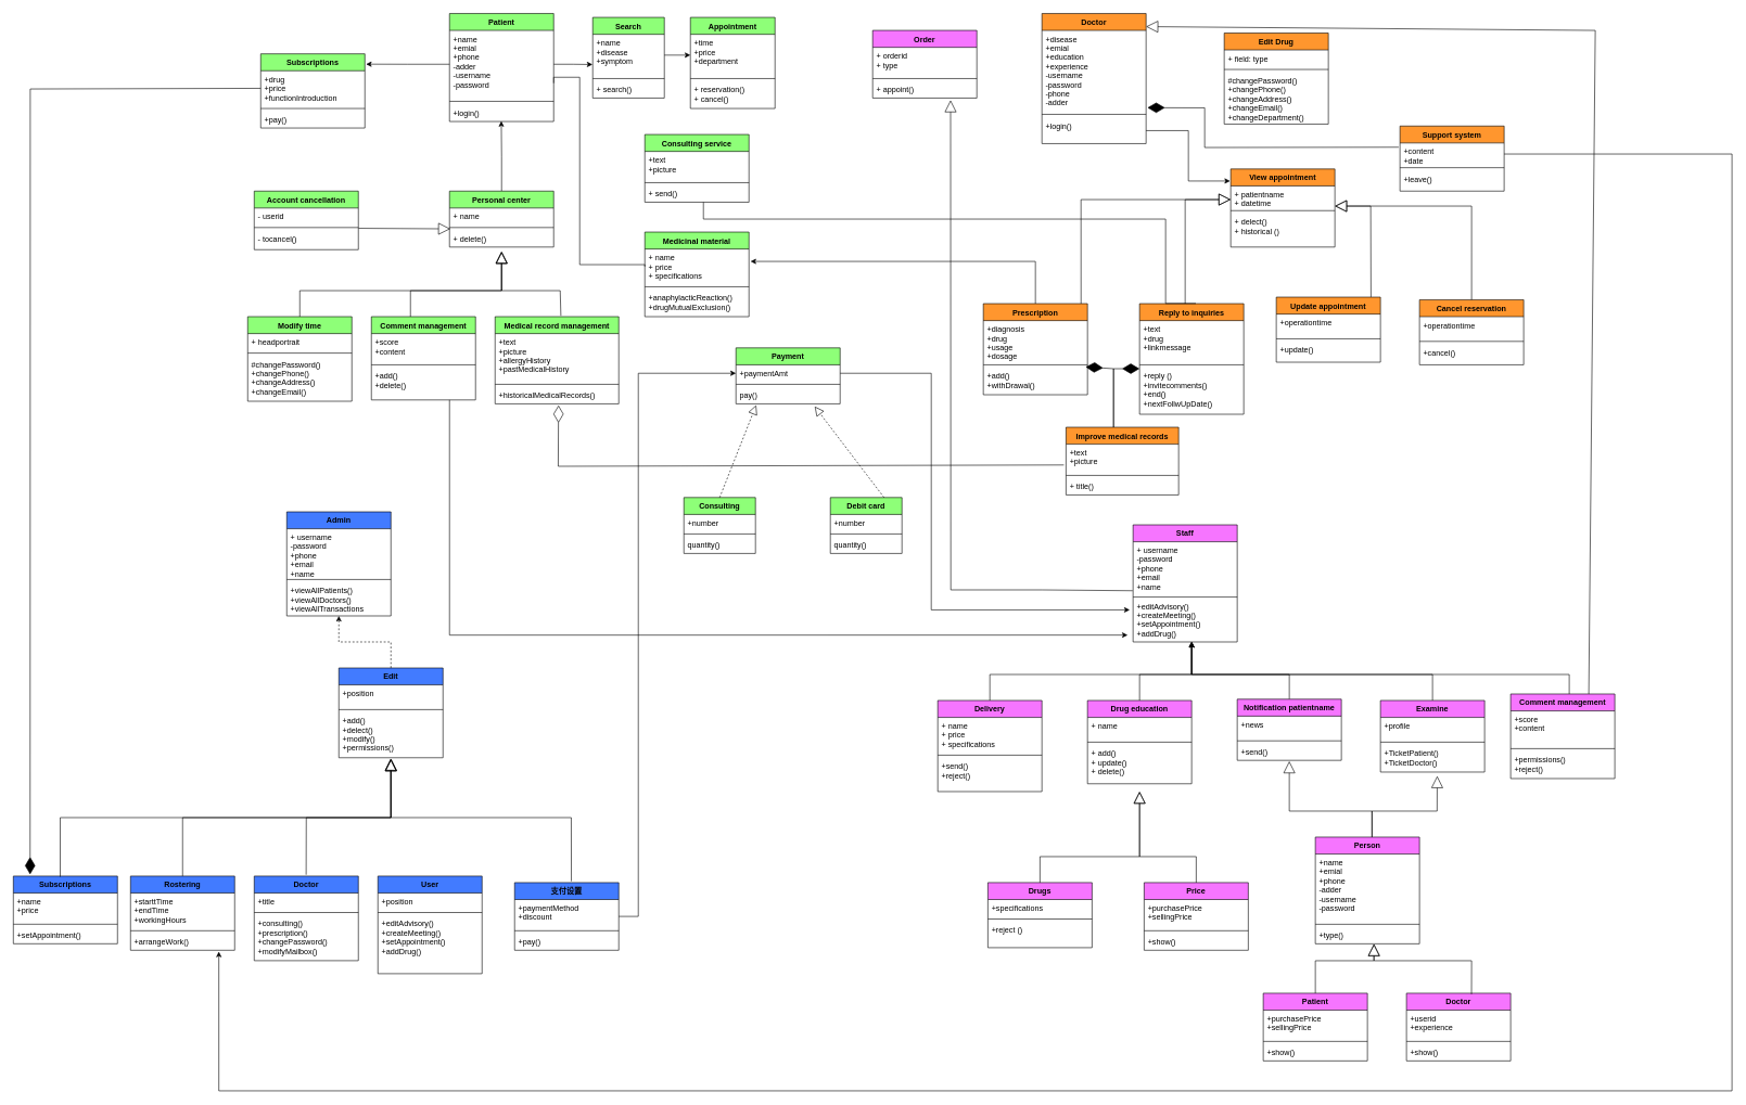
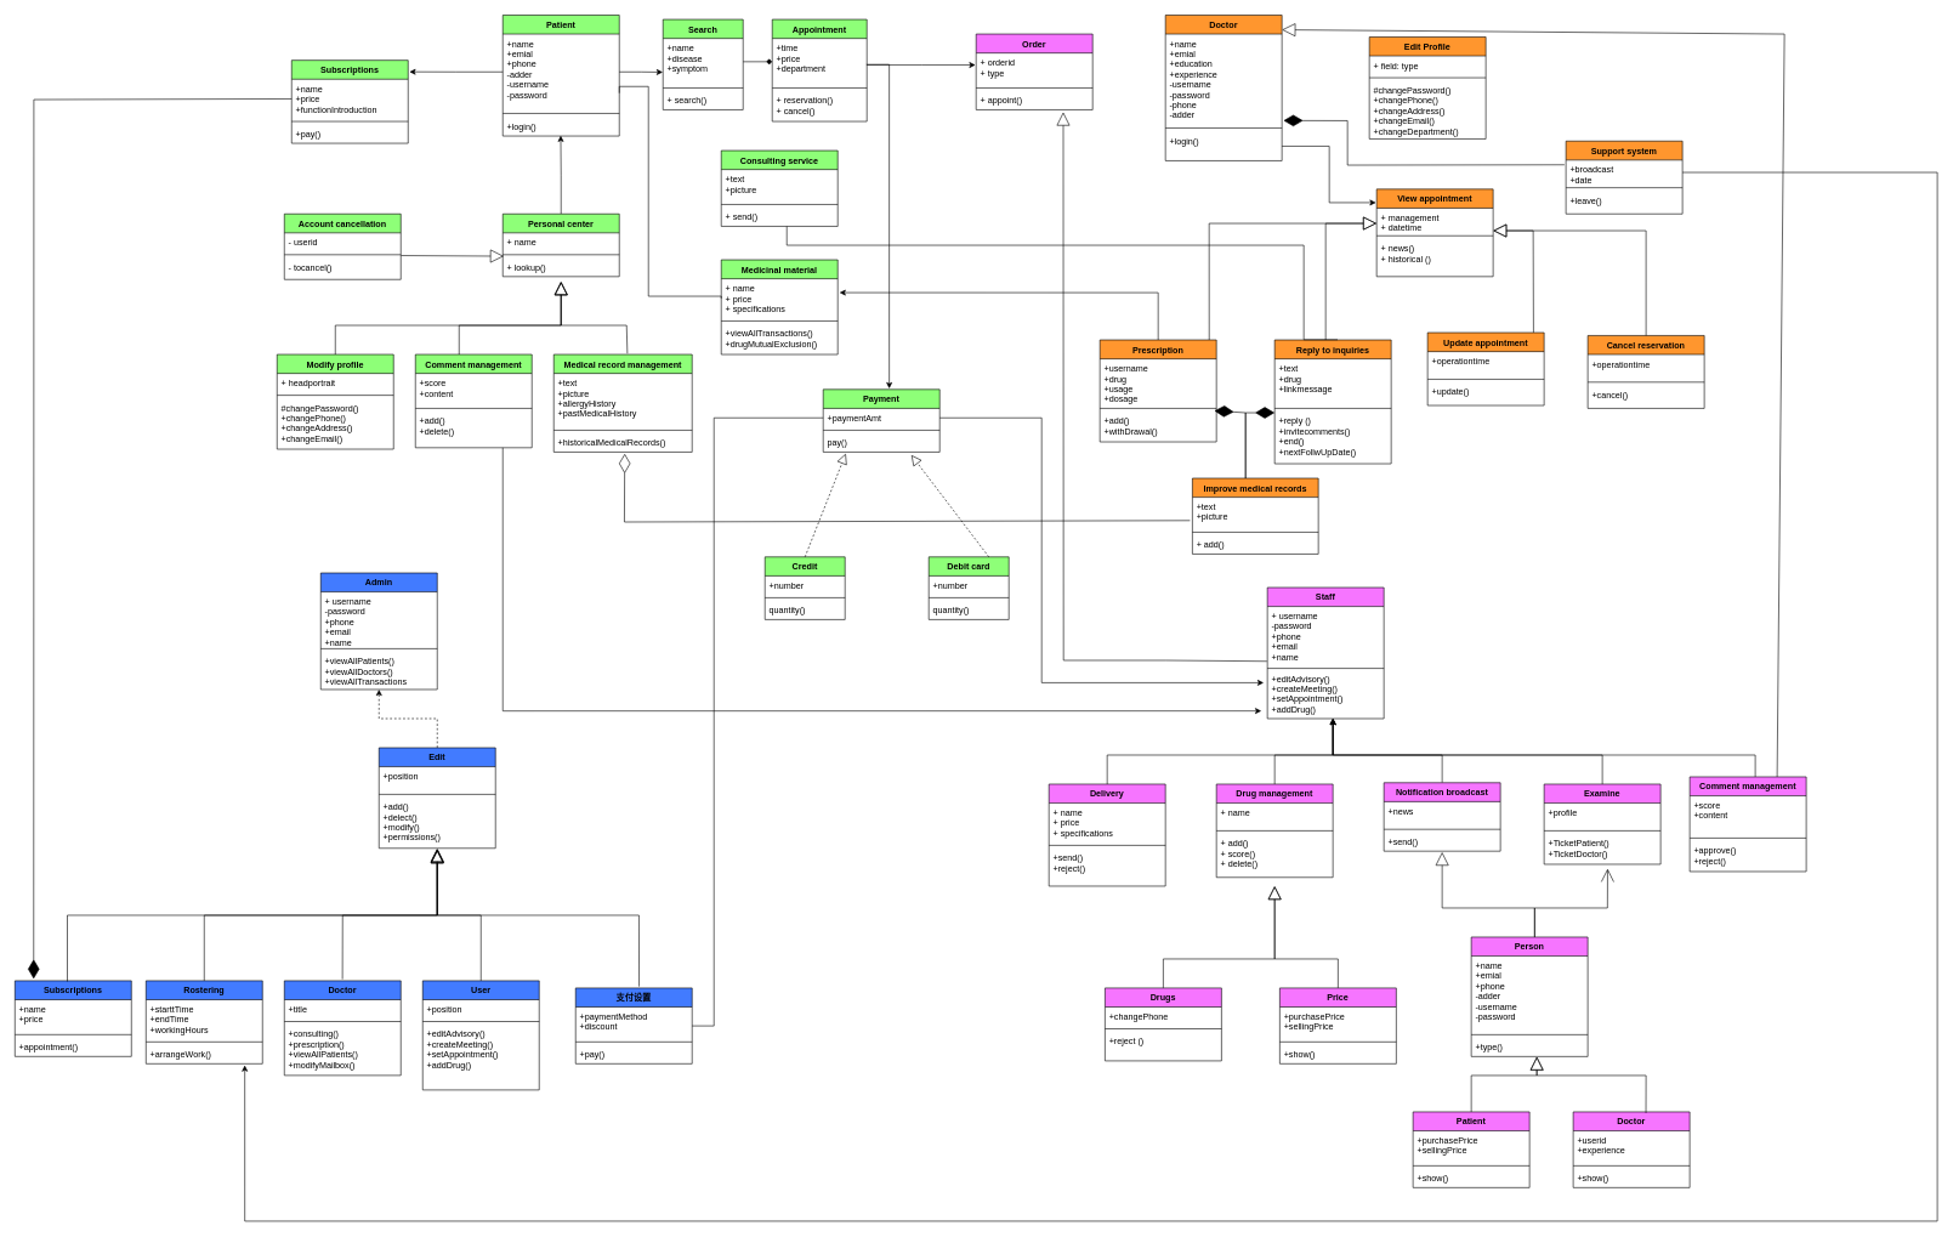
- <mxCell id="47" value="+disease&#10;+emial&#10;+education&#10;+experience&#10;-username&#10;-password&#10;-phone&#10;-adder" style="text;strokeColor=none;fillColor=none;align=left;verticalAlign=top;spacingLeft=4;spacingRight=4;overflow=hidden;rotatable=0;points=[[0,0.5],[1,0.5]];portConstraint=eastwest;" parent="46" vertex="1"><mxGeometry y="26" width="160" height="124" as="geometry" /></mxCell>
+ <mxCell id="47" value="+name&#10;+emial&#10;+education&#10;+experience&#10;-username&#10;-password&#10;-phone&#10;-adder" style="text;strokeColor=none;fillColor=none;align=left;verticalAlign=top;spacingLeft=4;spacingRight=4;overflow=hidden;rotatable=0;points=[[0,0.5],[1,0.5]];portConstraint=eastwest;" parent="46" vertex="1"><mxGeometry y="26" width="160" height="124" as="geometry" /></mxCell>
- <mxCell id="62" value="Edit Drug" style="swimlane;fontStyle=1;align=center;verticalAlign=top;childLayout=stackLayout;horizontal=1;startSize=26;horizontalStack=0;resizeParent=1;resizeParentMax=0;resizeLast=0;collapsible=1;marginBottom=0;fillColor=#FF962E;" parent="1" vertex="1"><mxGeometry x="1880" y="50" width="160" height="140" as="geometry" /></mxCell>
+ <mxCell id="62" value="Edit Profile" style="swimlane;fontStyle=1;align=center;verticalAlign=top;childLayout=stackLayout;horizontal=1;startSize=26;horizontalStack=0;resizeParent=1;resizeParentMax=0;resizeLast=0;collapsible=1;marginBottom=0;fillColor=#FF962E;" parent="1" vertex="1"><mxGeometry x="1880" y="50" width="160" height="140" as="geometry" /></mxCell>
- <mxCell id="209" style="edgeStyle=orthogonalEdgeStyle;rounded=0;orthogonalLoop=1;jettySize=auto;html=1;entryX=0;entryY=0.5;entryDx=0;entryDy=0;" edge="1" parent="1" source="205" target="14"><mxGeometry relative="1" as="geometry" /></mxCell>
+ <mxCell id="209" style="edgeStyle=orthogonalEdgeStyle;rounded=0;orthogonalLoop=1;jettySize=auto;html=1;entryX=0;entryY=0.5;entryDx=0;entryDy=0;endArrow=diamond;" edge="1" parent="1" source="205" target="14"><mxGeometry relative="1" as="geometry" /></mxCell>
+ <mxCell id="12" style="edgeStyle=orthogonalEdgeStyle;rounded=0;orthogonalLoop=1;jettySize=auto;html=1;entryX=-0.006;entryY=0.374;entryDx=0;entryDy=0;entryPerimeter=0;" parent="1" source="13" target="132" edge="1"><mxGeometry relative="1" as="geometry"><Array as="points"><mxPoint x="1265" y="88" /></Array></mxGeometry></mxCell>
- <mxCell id="200" value="+drug&#10;+price&#10;+functionIntroduction" style="text;strokeColor=none;fillColor=none;align=left;verticalAlign=top;spacingLeft=4;spacingRight=4;overflow=hidden;rotatable=0;points=[[0,0.5],[1,0.5]];portConstraint=eastwest;" vertex="1" parent="199"><mxGeometry y="26" width="160" height="54" as="geometry" /></mxCell>
+ <mxCell id="200" value="+name&#10;+price&#10;+functionIntroduction" style="text;strokeColor=none;fillColor=none;align=left;verticalAlign=top;spacingLeft=4;spacingRight=4;overflow=hidden;rotatable=0;points=[[0,0.5],[1,0.5]];portConstraint=eastwest;" vertex="1" parent="199"><mxGeometry y="26" width="160" height="54" as="geometry" /></mxCell>
- <mxCell id="213" value="+content&#10;+date" style="text;strokeColor=none;fillColor=none;align=left;verticalAlign=top;spacingLeft=4;spacingRight=4;overflow=hidden;rotatable=0;points=[[0,0.5],[1,0.5]];portConstraint=eastwest;" vertex="1" parent="212"><mxGeometry y="26" width="160" height="34" as="geometry" /></mxCell>
+ <mxCell id="213" value="+broadcast&#10;+date" style="text;strokeColor=none;fillColor=none;align=left;verticalAlign=top;spacingLeft=4;spacingRight=4;overflow=hidden;rotatable=0;points=[[0,0.5],[1,0.5]];portConstraint=eastwest;" vertex="1" parent="212"><mxGeometry y="26" width="160" height="34" as="geometry" /></mxCell>
- <mxCell id="55" value="+ patientname&#10;+ datetime" style="text;strokeColor=none;fillColor=none;align=left;verticalAlign=top;spacingLeft=4;spacingRight=4;overflow=hidden;rotatable=0;points=[[0,0.5],[1,0.5]];portConstraint=eastwest;" parent="54" vertex="1"><mxGeometry y="26" width="160" height="34" as="geometry" /></mxCell>
+ <mxCell id="55" value="+ management&#10;+ datetime" style="text;strokeColor=none;fillColor=none;align=left;verticalAlign=top;spacingLeft=4;spacingRight=4;overflow=hidden;rotatable=0;points=[[0,0.5],[1,0.5]];portConstraint=eastwest;" parent="54" vertex="1"><mxGeometry y="26" width="160" height="34" as="geometry" /></mxCell>
+ <mxCell id="11" style="edgeStyle=orthogonalEdgeStyle;rounded=0;orthogonalLoop=1;jettySize=auto;html=1;entryX=0.567;entryY=-0.015;entryDx=0;entryDy=0;entryPerimeter=0;exitX=0.995;exitY=0.56;exitDx=0;exitDy=0;exitPerimeter=0;" parent="1" target="42" edge="1" source="14"><mxGeometry relative="1" as="geometry"><mxPoint x="1150" y="88" as="sourcePoint" /><Array as="points"><mxPoint x="1221" y="88" /></Array></mxGeometry></mxCell>
- <mxCell id="57" value="+ delect()&#10;+ historical ()&#10;&#10;" style="text;strokeColor=none;fillColor=none;align=left;verticalAlign=top;spacingLeft=4;spacingRight=4;overflow=hidden;rotatable=0;points=[[0,0.5],[1,0.5]];portConstraint=eastwest;" parent="54" vertex="1"><mxGeometry y="68" width="160" height="52" as="geometry" /></mxCell>
+ <mxCell id="57" value="+ news()&#10;+ historical ()&#10;&#10;" style="text;strokeColor=none;fillColor=none;align=left;verticalAlign=top;spacingLeft=4;spacingRight=4;overflow=hidden;rotatable=0;points=[[0,0.5],[1,0.5]];portConstraint=eastwest;" parent="54" vertex="1"><mxGeometry y="68" width="160" height="52" as="geometry" /></mxCell>
- <mxCell id="10" value="+ delete()" style="text;strokeColor=none;fillColor=none;align=left;verticalAlign=top;spacingLeft=4;spacingRight=4;overflow=hidden;rotatable=0;points=[[0,0.5],[1,0.5]];portConstraint=eastwest;" parent="7" vertex="1"><mxGeometry y="60" width="160" height="26" as="geometry" /></mxCell>
+ <mxCell id="10" value="+ lookup()" style="text;strokeColor=none;fillColor=none;align=left;verticalAlign=top;spacingLeft=4;spacingRight=4;overflow=hidden;rotatable=0;points=[[0,0.5],[1,0.5]];portConstraint=eastwest;" parent="7" vertex="1"><mxGeometry y="60" width="160" height="26" as="geometry" /></mxCell>
- <mxCell id="20" value="+anaphylacticReaction()&#10;+drugMutualExclusion()" style="text;strokeColor=none;fillColor=none;align=left;verticalAlign=top;spacingLeft=4;spacingRight=4;overflow=hidden;rotatable=0;points=[[0,0.5],[1,0.5]];portConstraint=eastwest;" parent="17" vertex="1"><mxGeometry y="88" width="160" height="42" as="geometry" /></mxCell>
+ <mxCell id="20" value="+viewAllTransactions()&#10;+drugMutualExclusion()" style="text;strokeColor=none;fillColor=none;align=left;verticalAlign=top;spacingLeft=4;spacingRight=4;overflow=hidden;rotatable=0;points=[[0,0.5],[1,0.5]];portConstraint=eastwest;" parent="17" vertex="1"><mxGeometry y="88" width="160" height="42" as="geometry" /></mxCell>
- <mxCell id="34" value="Modify time&#10;" style="swimlane;fontStyle=1;align=center;verticalAlign=top;childLayout=stackLayout;horizontal=1;startSize=26;horizontalStack=0;resizeParent=1;resizeParentMax=0;resizeLast=0;collapsible=1;marginBottom=0;fillColor=#8EFF78;" parent="1" vertex="1"><mxGeometry x="380" y="486" width="160" height="130" as="geometry" /></mxCell>
+ <mxCell id="34" value="Modify profile&#10;" style="swimlane;fontStyle=1;align=center;verticalAlign=top;childLayout=stackLayout;horizontal=1;startSize=26;horizontalStack=0;resizeParent=1;resizeParentMax=0;resizeLast=0;collapsible=1;marginBottom=0;fillColor=#8EFF78;" parent="1" vertex="1"><mxGeometry x="380" y="486" width="160" height="130" as="geometry" /></mxCell>
- <mxCell id="68" value="+diagnosis&#10;+drug&#10;+usage&#10;+dosage" style="text;strokeColor=none;fillColor=none;align=left;verticalAlign=top;spacingLeft=4;spacingRight=4;overflow=hidden;rotatable=0;points=[[0,0.5],[1,0.5]];portConstraint=eastwest;" parent="67" vertex="1"><mxGeometry y="26" width="160" height="64" as="geometry" /></mxCell>
+ <mxCell id="68" value="+username&#10;+drug&#10;+usage&#10;+dosage" style="text;strokeColor=none;fillColor=none;align=left;verticalAlign=top;spacingLeft=4;spacingRight=4;overflow=hidden;rotatable=0;points=[[0,0.5],[1,0.5]];portConstraint=eastwest;" parent="67" vertex="1"><mxGeometry y="26" width="160" height="64" as="geometry" /></mxCell>
- <mxCell id="111" style="edgeStyle=orthogonalEdgeStyle;rounded=0;orthogonalLoop=1;jettySize=auto;html=1;entryX=0;entryY=0.5;entryDx=0;entryDy=0;" parent="1" source="112" target="43" edge="1"><mxGeometry relative="1" as="geometry"><mxPoint x="910" y="786" as="targetPoint" /><Array as="points"><mxPoint x="980" y="1408" /><mxPoint x="980" y="573" /></Array></mxGeometry></mxCell>
+ <mxCell id="111" style="edgeStyle=orthogonalEdgeStyle;rounded=0;orthogonalLoop=1;jettySize=auto;html=1;entryX=0;entryY=0.5;entryDx=0;entryDy=0;endArrow=none;" parent="1" source="112" target="43" edge="1"><mxGeometry relative="1" as="geometry"><mxPoint x="910" y="786" as="targetPoint" /><Array as="points"><mxPoint x="980" y="1408" /><mxPoint x="980" y="573" /></Array></mxGeometry></mxCell>
- <mxCell id="53" value="+ title()" style="text;strokeColor=none;fillColor=none;align=left;verticalAlign=top;spacingLeft=4;spacingRight=4;overflow=hidden;rotatable=0;points=[[0,0.5],[1,0.5]];portConstraint=eastwest;" parent="50" vertex="1"><mxGeometry y="78" width="173" height="26" as="geometry" /></mxCell>
+ <mxCell id="53" value="+ add()" style="text;strokeColor=none;fillColor=none;align=left;verticalAlign=top;spacingLeft=4;spacingRight=4;overflow=hidden;rotatable=0;points=[[0,0.5],[1,0.5]];portConstraint=eastwest;" parent="50" vertex="1"><mxGeometry y="78" width="173" height="26" as="geometry" /></mxCell>
- <mxCell id="137" value="Consulting" style="swimlane;fontStyle=1;align=center;verticalAlign=top;childLayout=stackLayout;horizontal=1;startSize=26;horizontalStack=0;resizeParent=1;resizeParentMax=0;resizeLast=0;collapsible=1;marginBottom=0;labelBorderColor=none;fillColor=#8EFF78;" parent="1" vertex="1"><mxGeometry x="1050" y="764" width="110" height="86" as="geometry" /></mxCell>
+ <mxCell id="137" value="Credit" style="swimlane;fontStyle=1;align=center;verticalAlign=top;childLayout=stackLayout;horizontal=1;startSize=26;horizontalStack=0;resizeParent=1;resizeParentMax=0;resizeLast=0;collapsible=1;marginBottom=0;labelBorderColor=none;fillColor=#8EFF78;" parent="1" vertex="1"><mxGeometry x="1050" y="764" width="110" height="86" as="geometry" /></mxCell>
- <mxCell id="89" value="Notification patientname" style="swimlane;fontStyle=1;align=center;verticalAlign=top;childLayout=stackLayout;horizontal=1;startSize=26;horizontalStack=0;resizeParent=1;resizeParentMax=0;resizeLast=0;collapsible=1;marginBottom=0;fillColor=#F675FF;" parent="1" vertex="1"><mxGeometry x="1900" y="1074" width="160" height="94" as="geometry" /></mxCell>
+ <mxCell id="89" value="Notification broadcast" style="swimlane;fontStyle=1;align=center;verticalAlign=top;childLayout=stackLayout;horizontal=1;startSize=26;horizontalStack=0;resizeParent=1;resizeParentMax=0;resizeLast=0;collapsible=1;marginBottom=0;fillColor=#F675FF;" parent="1" vertex="1"><mxGeometry x="1900" y="1074" width="160" height="94" as="geometry" /></mxCell>
- <mxCell id="95" value="Drug education&#10;" style="swimlane;fontStyle=1;align=center;verticalAlign=top;childLayout=stackLayout;horizontal=1;startSize=26;horizontalStack=0;resizeParent=1;resizeParentMax=0;resizeLast=0;collapsible=1;marginBottom=0;fillColor=#F675FF;" parent="1" vertex="1"><mxGeometry x="1670" y="1076" width="160" height="128" as="geometry" /></mxCell>
+ <mxCell id="95" value="Drug management&#10;" style="swimlane;fontStyle=1;align=center;verticalAlign=top;childLayout=stackLayout;horizontal=1;startSize=26;horizontalStack=0;resizeParent=1;resizeParentMax=0;resizeLast=0;collapsible=1;marginBottom=0;fillColor=#F675FF;" parent="1" vertex="1"><mxGeometry x="1670" y="1076" width="160" height="128" as="geometry" /></mxCell>
- <mxCell id="98" value="+ add()&#10;+ update()&#10;+ delete()" style="text;strokeColor=none;fillColor=none;align=left;verticalAlign=top;spacingLeft=4;spacingRight=4;overflow=hidden;rotatable=0;points=[[0,0.5],[1,0.5]];portConstraint=eastwest;" parent="95" vertex="1"><mxGeometry y="68" width="160" height="60" as="geometry" /></mxCell>
+ <mxCell id="98" value="+ add()&#10;+ score()&#10;+ delete()" style="text;strokeColor=none;fillColor=none;align=left;verticalAlign=top;spacingLeft=4;spacingRight=4;overflow=hidden;rotatable=0;points=[[0,0.5],[1,0.5]];portConstraint=eastwest;" parent="95" vertex="1"><mxGeometry y="68" width="160" height="60" as="geometry" /></mxCell>
- <mxCell id="175" value="+permissions()&#10;+reject()" style="text;strokeColor=none;fillColor=none;align=left;verticalAlign=top;spacingLeft=4;spacingRight=4;overflow=hidden;rotatable=0;points=[[0,0.5],[1,0.5]];portConstraint=eastwest;" vertex="1" parent="172"><mxGeometry y="88" width="160" height="42" as="geometry" /></mxCell>
+ <mxCell id="175" value="+approve()&#10;+reject()" style="text;strokeColor=none;fillColor=none;align=left;verticalAlign=top;spacingLeft=4;spacingRight=4;overflow=hidden;rotatable=0;points=[[0,0.5],[1,0.5]];portConstraint=eastwest;" vertex="1" parent="172"><mxGeometry y="88" width="160" height="42" as="geometry" /></mxCell>
- <mxCell id="193" value="" style="endArrow=block;endSize=16;endFill=0;html=1;rounded=0;exitX=0.544;exitY=0;exitDx=0;exitDy=0;entryX=0.545;entryY=1.144;entryDx=0;entryDy=0;entryPerimeter=0;exitPerimeter=0;" edge="1" parent="1" source="181" target="180"><mxGeometry x="-0.125" y="-80" width="160" relative="1" as="geometry"><mxPoint x="2117" y="1295.92" as="sourcePoint" /><mxPoint x="1986.48" y="1200.236" as="targetPoint" /><mxPoint as="offset" /><Array as="points"><mxPoint x="2107" y="1246" /><mxPoint x="2207" y="1246" /></Array></mxGeometry></mxCell>
+ <mxCell id="193" value="" style="endArrow=open;endSize=16;endFill=0;html=1;rounded=0;exitX=0.544;exitY=0;exitDx=0;exitDy=0;entryX=0.545;entryY=1.144;entryDx=0;entryDy=0;entryPerimeter=0;exitPerimeter=0;" edge="1" parent="1" source="181" target="180"><mxGeometry x="-0.125" y="-80" width="160" relative="1" as="geometry"><mxPoint x="2117" y="1295.92" as="sourcePoint" /><mxPoint x="1986.48" y="1200.236" as="targetPoint" /><mxPoint as="offset" /><Array as="points"><mxPoint x="2107" y="1246" /><mxPoint x="2207" y="1246" /></Array></mxGeometry></mxCell>
+ <mxCell id="156" value="" style="endArrow=block;endSize=16;endFill=0;html=1;rounded=0;exitX=0.5;exitY=0;exitDx=0;exitDy=0;entryX=0.5;entryY=1;entryDx=0;entryDy=0;" parent="1" source="116" target="84" edge="1"><mxGeometry x="-0.008" y="-35" width="160" relative="1" as="geometry"><mxPoint x="659.78" y="1339.92" as="sourcePoint" /><mxPoint x="659.58" y="1246" as="targetPoint" /><mxPoint as="offset" /><Array as="points"><mxPoint x="660" y="1256" /><mxPoint x="600" y="1256" /></Array></mxGeometry></mxCell>
- <mxCell id="125" value="+specifications" style="text;strokeColor=none;fillColor=none;align=left;verticalAlign=top;spacingLeft=4;spacingRight=4;overflow=hidden;rotatable=0;points=[[0,0.5],[1,0.5]];portConstraint=eastwest;" parent="124" vertex="1"><mxGeometry y="26" width="160" height="26" as="geometry" /></mxCell>
+ <mxCell id="125" value="+changePhone" style="text;strokeColor=none;fillColor=none;align=left;verticalAlign=top;spacingLeft=4;spacingRight=4;overflow=hidden;rotatable=0;points=[[0,0.5],[1,0.5]];portConstraint=eastwest;" parent="124" vertex="1"><mxGeometry y="26" width="160" height="26" as="geometry" /></mxCell>
- <mxCell id="106" value="+consulting()&#10;+prescription()&#10;+changePassword()&#10;+modifyMailbox()" style="text;strokeColor=none;fillColor=none;align=left;verticalAlign=top;spacingLeft=4;spacingRight=4;overflow=hidden;rotatable=0;points=[[0,0.5],[1,0.5]];portConstraint=eastwest;" parent="103" vertex="1"><mxGeometry y="60" width="160" height="70" as="geometry" /></mxCell>
+ <mxCell id="106" value="+consulting()&#10;+prescription()&#10;+viewAllPatients()&#10;+modifyMailbox()" style="text;strokeColor=none;fillColor=none;align=left;verticalAlign=top;spacingLeft=4;spacingRight=4;overflow=hidden;rotatable=0;points=[[0,0.5],[1,0.5]];portConstraint=eastwest;" parent="103" vertex="1"><mxGeometry y="60" width="160" height="70" as="geometry" /></mxCell>
- <mxCell id="164" value="+setAppointment()&#10;" style="text;strokeColor=none;fillColor=none;align=left;verticalAlign=top;spacingLeft=4;spacingRight=4;overflow=hidden;rotatable=0;points=[[0,0.5],[1,0.5]];portConstraint=eastwest;" vertex="1" parent="161"><mxGeometry y="78" width="160" height="26" as="geometry" /></mxCell>
+ <mxCell id="164" value="+appointment()&#10;" style="text;strokeColor=none;fillColor=none;align=left;verticalAlign=top;spacingLeft=4;spacingRight=4;overflow=hidden;rotatable=0;points=[[0,0.5],[1,0.5]];portConstraint=eastwest;" vertex="1" parent="161"><mxGeometry y="78" width="160" height="26" as="geometry" /></mxCell>
